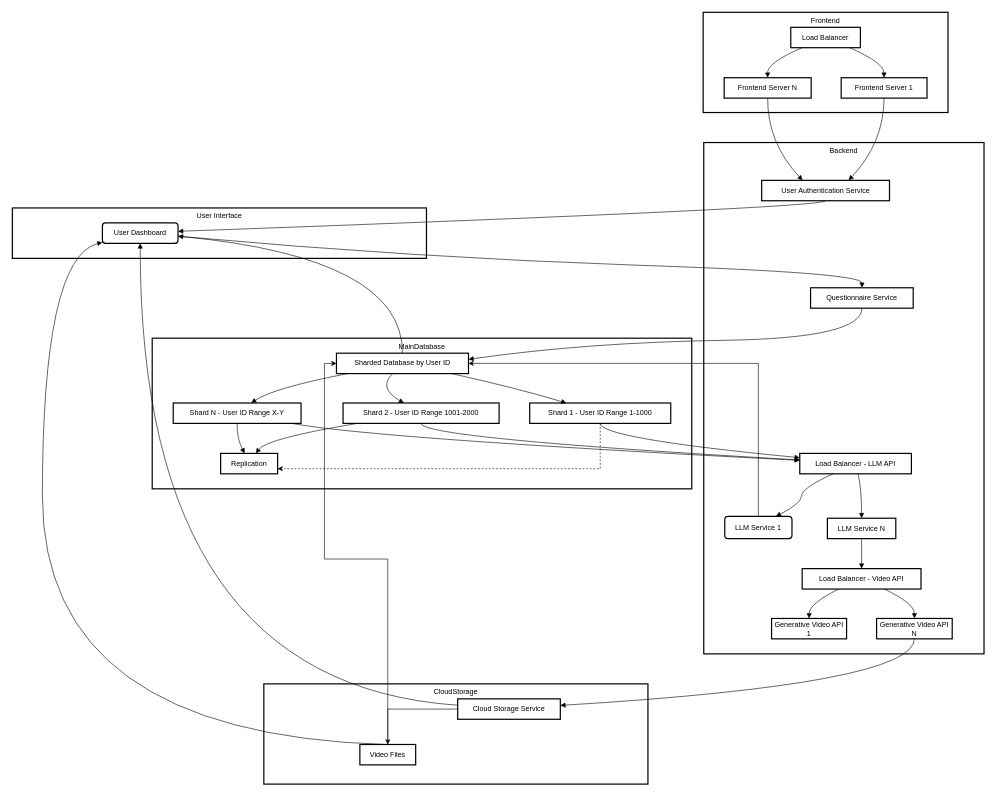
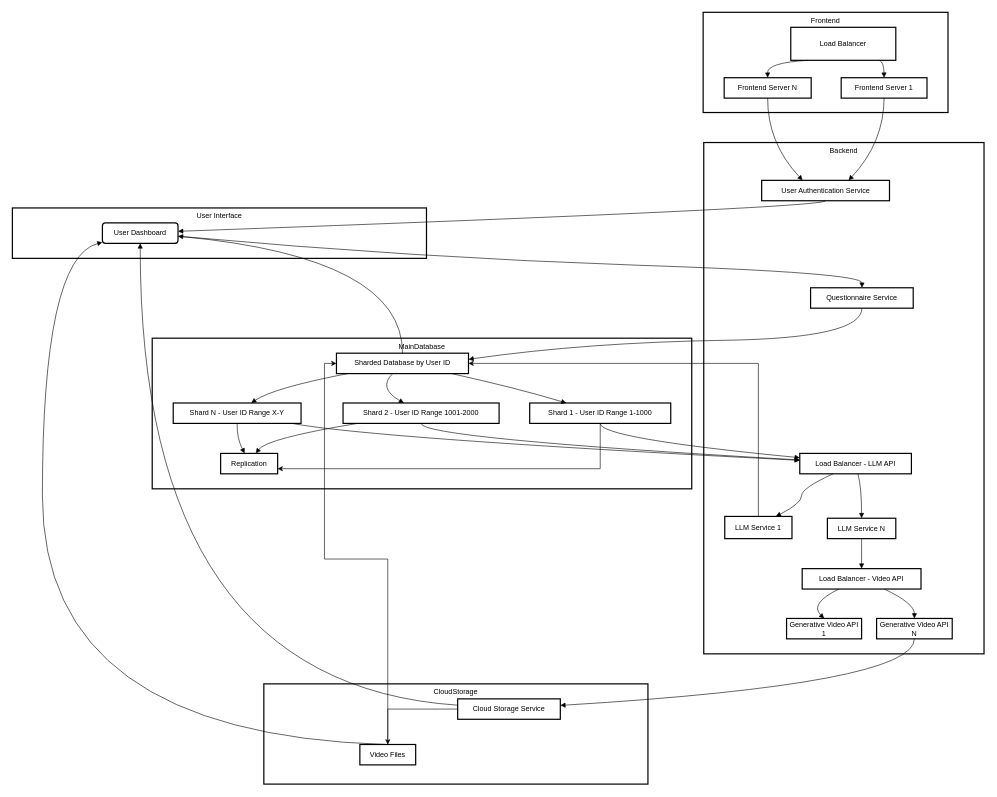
- <mxCell id="26" value="Load Balancer" style="whiteSpace=wrap;strokeWidth=2;" vertex="1" parent="1"><mxGeometry x="1317" y="45" width="116" height="34" as="geometry" /></mxCell>
+ <mxCell id="26" value="Load Balancer" style="whiteSpace=wrap;strokeWidth=2;" vertex="1" parent="1"><mxGeometry x="1317" y="45" width="175" height="55" as="geometry" /></mxCell>
- <mxCell id="10" style="edgeStyle=orthogonalEdgeStyle;rounded=0;orthogonalLoop=1;jettySize=auto;html=1;entryX=1;entryY=0.75;entryDx=0;entryDy=0;dashed=1;" edge="1" parent="1" source="11" target="14"><mxGeometry relative="1" as="geometry"><Array as="points"><mxPoint x="1000" y="780" /></Array></mxGeometry></mxCell>
+ <mxCell id="10" style="edgeStyle=orthogonalEdgeStyle;rounded=0;orthogonalLoop=1;jettySize=auto;html=1;entryX=1;entryY=0.75;entryDx=0;entryDy=0;" edge="1" parent="1" source="11" target="14"><mxGeometry relative="1" as="geometry"><Array as="points"><mxPoint x="1000" y="780" /></Array></mxGeometry></mxCell>
- <mxCell id="20" value="LLM Service 1" style="whiteSpace=wrap;strokeWidth=2;rounded=1;" vertex="1" parent="1"><mxGeometry x="1207" y="860" width="112" height="37" as="geometry" /></mxCell>
+ <mxCell id="20" value="LLM Service 1" style="whiteSpace=wrap;strokeWidth=2;" vertex="1" parent="1"><mxGeometry x="1207" y="860" width="112" height="37" as="geometry" /></mxCell>
- <mxCell id="23" value="Generative Video API 1" style="whiteSpace=wrap;strokeWidth=2;" vertex="1" parent="1"><mxGeometry x="1285" y="1030" width="125" height="34" as="geometry" /></mxCell>
+ <mxCell id="23" value="Generative Video API 1" style="whiteSpace=wrap;strokeWidth=2;" vertex="1" parent="1"><mxGeometry x="1310" y="1030" width="125" height="34" as="geometry" /></mxCell>
